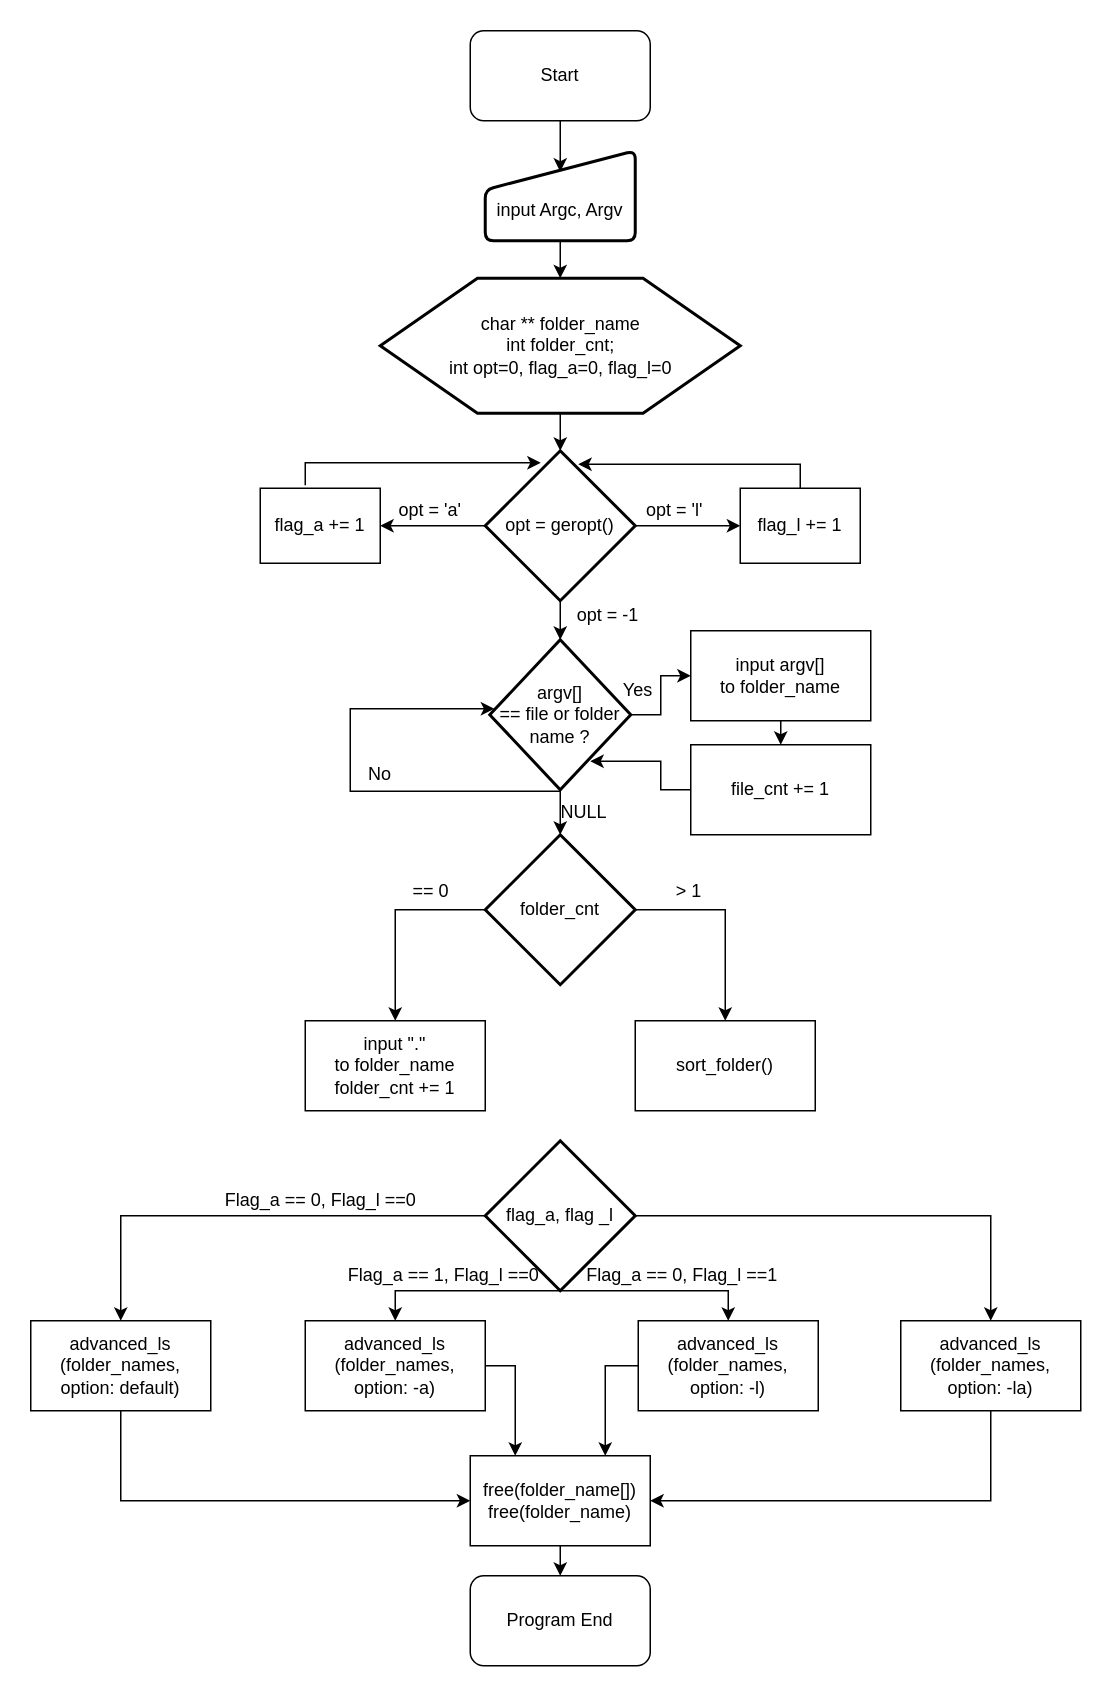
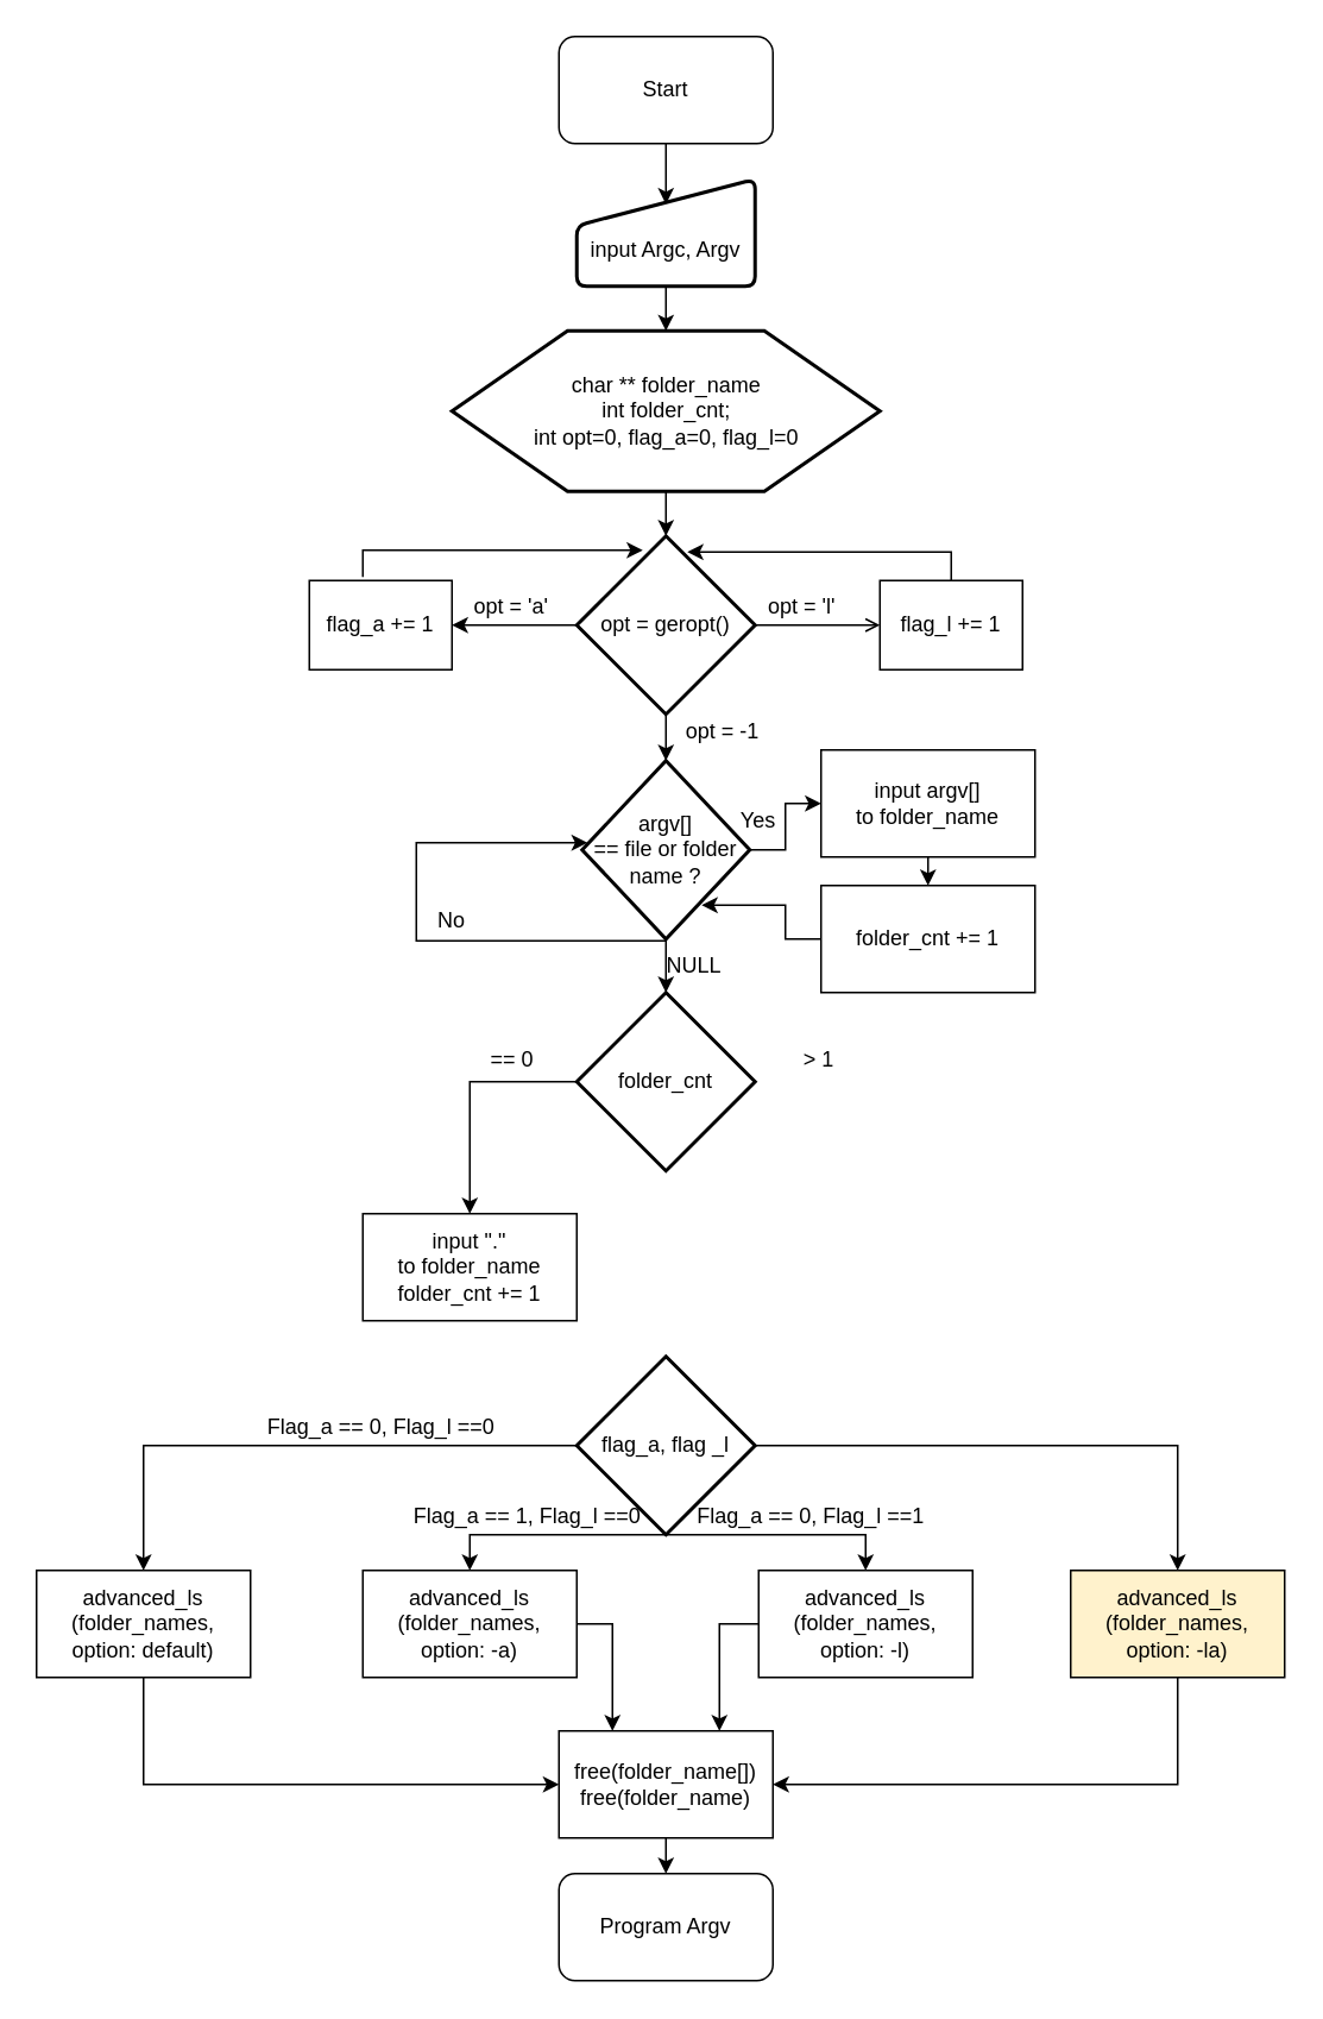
- <mxCell id="11" value="" style="edgeStyle=orthogonalEdgeStyle;rounded=0;orthogonalLoop=1;jettySize=auto;html=1;" edge="1" parent="1" source="13" target="15"><mxGeometry relative="1" as="geometry" /></mxCell>
+ <mxCell id="11" value="" style="edgeStyle=orthogonalEdgeStyle;rounded=0;orthogonalLoop=1;jettySize=auto;html=1;endArrow=open;" edge="1" parent="1" source="13" target="15"><mxGeometry relative="1" as="geometry" /></mxCell>
- <mxCell id="27" value="file_cnt += 1" style="rounded=0;whiteSpace=wrap;html=1;" vertex="1" parent="1"><mxGeometry x="460" y="496" width="120" height="60" as="geometry" /></mxCell>
+ <mxCell id="27" value="folder_cnt += 1" style="rounded=0;whiteSpace=wrap;html=1;" vertex="1" parent="1"><mxGeometry x="460" y="496" width="120" height="60" as="geometry" /></mxCell>
- <mxCell id="29" style="edgeStyle=orthogonalEdgeStyle;rounded=0;orthogonalLoop=1;jettySize=auto;html=1;exitX=1;exitY=0.5;exitDx=0;exitDy=0;exitPerimeter=0;" edge="1" parent="1" source="30" target="35"><mxGeometry relative="1" as="geometry" /></mxCell>
- <mxCell id="35" value="sort_folder()" style="rounded=0;whiteSpace=wrap;html=1;" vertex="1" parent="1"><mxGeometry x="423" y="680" width="120" height="60" as="geometry" /></mxCell>
- <mxCell id="51" value="&lt;span&gt;advanced_ls&lt;/span&gt;&lt;br&gt;&lt;span&gt;(folder_names, option: -la)&lt;/span&gt;" style="rounded=0;whiteSpace=wrap;html=1;" vertex="1" parent="1"><mxGeometry x="600" y="880" width="120" height="60" as="geometry" /></mxCell>
+ <mxCell id="51" value="&lt;span&gt;advanced_ls&lt;/span&gt;&lt;br&gt;&lt;span&gt;(folder_names, option: -la)&lt;/span&gt;" style="rounded=0;whiteSpace=wrap;html=1;fillColor=#fff2cc;" vertex="1" parent="1"><mxGeometry x="600" y="880" width="120" height="60" as="geometry" /></mxCell>
- <mxCell id="57" value="Program End" style="rounded=1;whiteSpace=wrap;html=1;" vertex="1" parent="1"><mxGeometry x="313" y="1050" width="120" height="60" as="geometry" /></mxCell>
+ <mxCell id="57" value="Program Argv" style="rounded=1;whiteSpace=wrap;html=1;" vertex="1" parent="1"><mxGeometry x="313" y="1050" width="120" height="60" as="geometry" /></mxCell>
